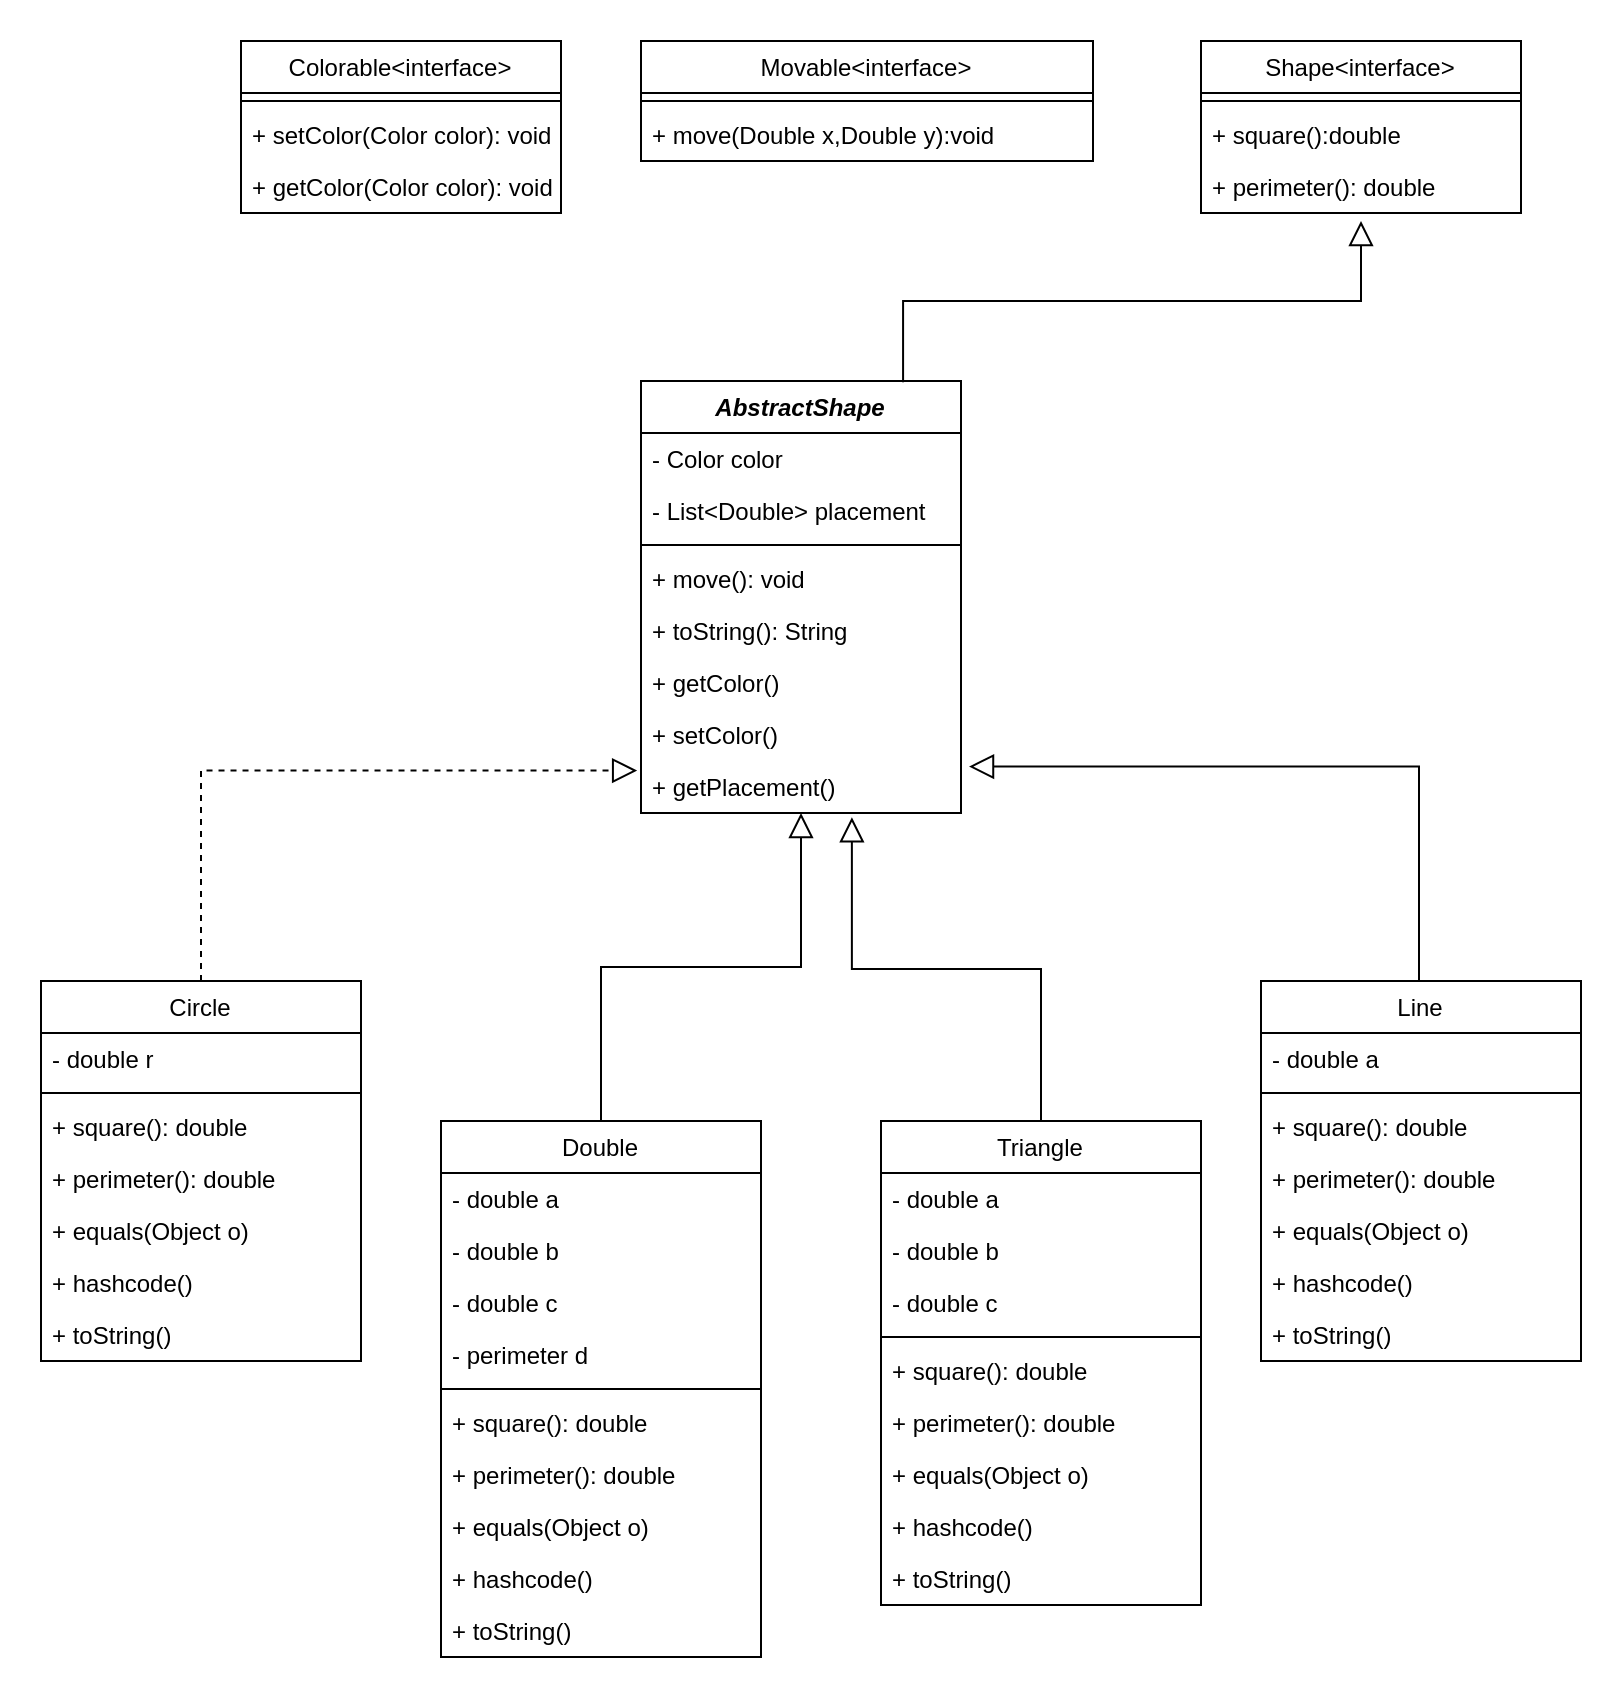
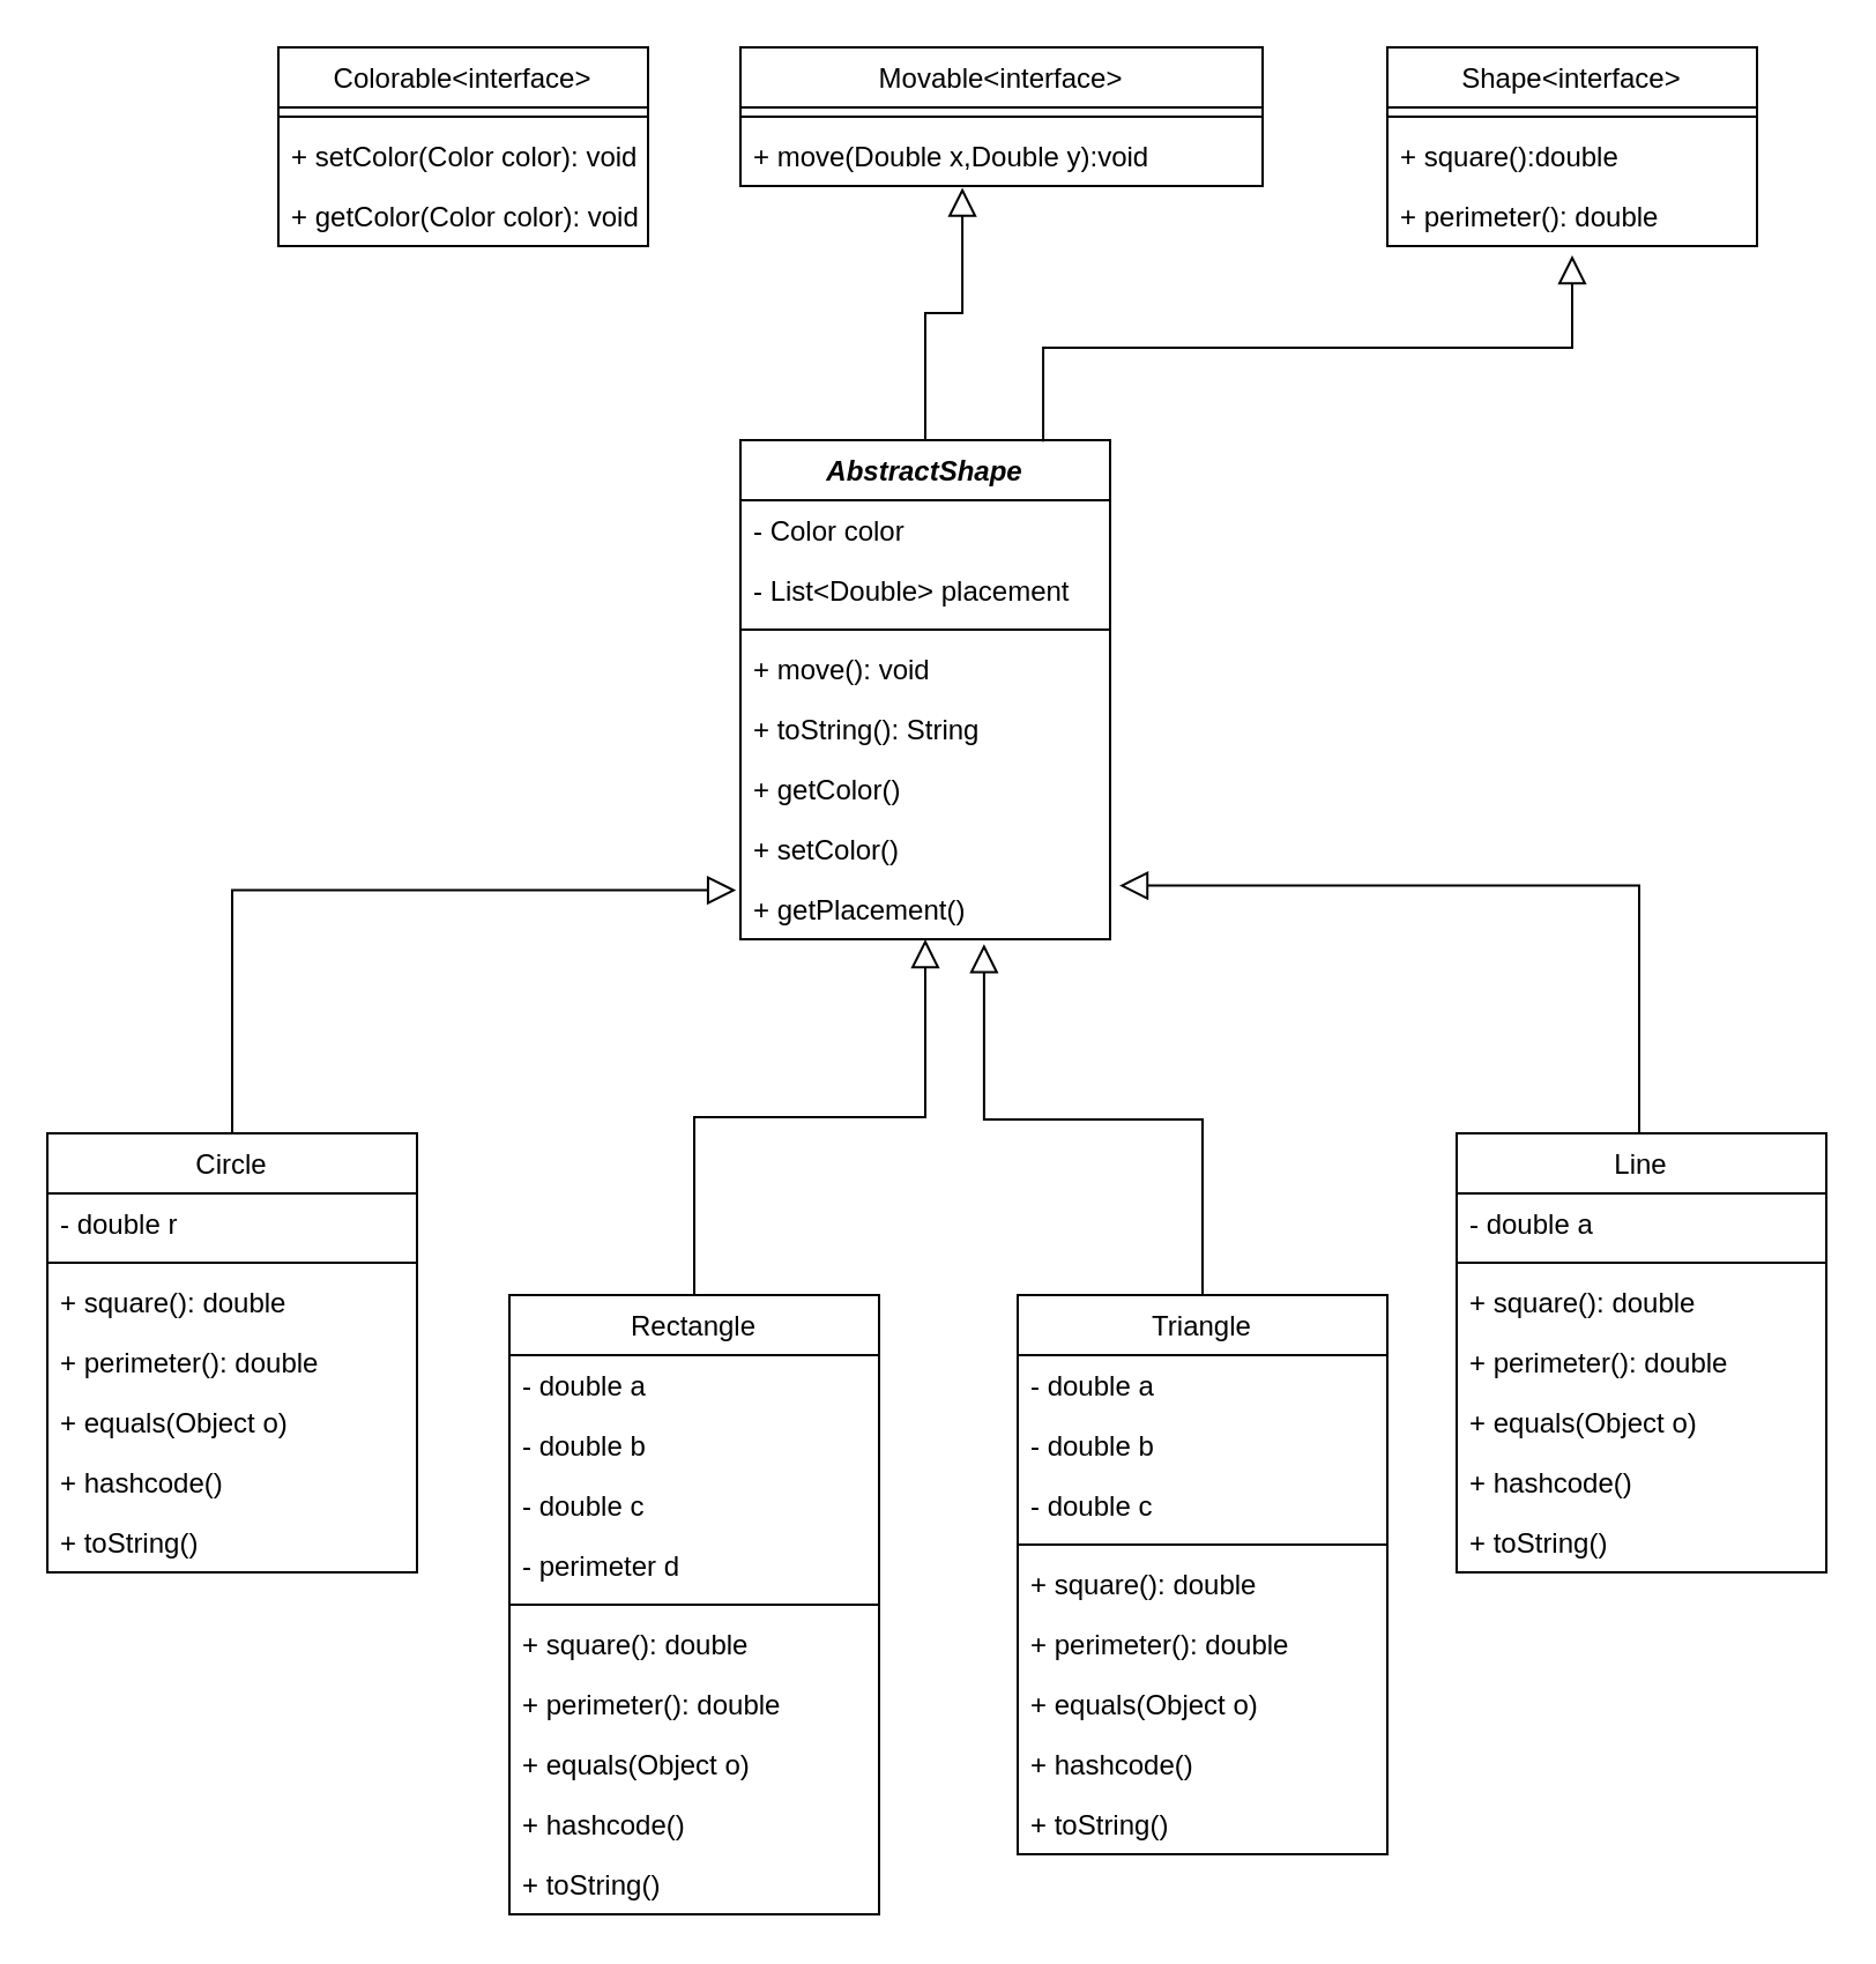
+ <mxCell id="64" value="" style="endArrow=block;endSize=10;endFill=0;shadow=0;strokeWidth=1;rounded=0;curved=0;edgeStyle=elbowEdgeStyle;elbow=vertical;exitX=0.5;exitY=0;exitDx=0;exitDy=0;entryX=0.425;entryY=1.029;entryDx=0;entryDy=0;entryPerimeter=0;" edge="1" parent="1" source="2" target="58"><mxGeometry width="160" relative="1" as="geometry"><mxPoint x="471" y="211" as="sourcePoint" /><mxPoint x="700" y="130" as="targetPoint" /></mxGeometry></mxCell>
- <mxCell id="50" value="" style="endArrow=block;endSize=10;endFill=0;shadow=0;strokeWidth=1;rounded=0;edgeStyle=elbowEdgeStyle;exitX=0.5;exitY=0;exitDx=0;exitDy=0;entryX=-0.012;entryY=0.183;entryDx=0;entryDy=0;entryPerimeter=0;dashed=1;" edge="1" parent="1" source="34" target="10"><mxGeometry width="160" relative="1" as="geometry"><mxPoint x="310" y="570" as="sourcePoint" /><mxPoint x="230" y="390" as="targetPoint" /><Array as="points"><mxPoint y="471" x="100" /></Array></mxGeometry></mxCell>
+ <mxCell id="50" value="" style="endArrow=block;endSize=10;endFill=0;shadow=0;strokeWidth=1;rounded=0;edgeStyle=elbowEdgeStyle;exitX=0.5;exitY=0;exitDx=0;exitDy=0;entryX=-0.012;entryY=0.183;entryDx=0;entryDy=0;entryPerimeter=0;" edge="1" parent="1" source="34" target="10"><mxGeometry width="160" relative="1" as="geometry"><mxPoint x="310" y="570" as="sourcePoint" /><mxPoint x="230" y="390" as="targetPoint" /><Array as="points"><mxPoint y="471" x="100" /></Array></mxGeometry></mxCell>
- <mxCell id="11" value="Double" style="swimlane;fontStyle=0;align=center;verticalAlign=top;childLayout=stackLayout;horizontal=1;startSize=26;horizontalStack=0;resizeParent=1;resizeLast=0;collapsible=1;marginBottom=0;rounded=0;shadow=0;strokeWidth=1;" parent="1" vertex="1"><mxGeometry x="220" y="560" width="160" height="268" as="geometry"><mxRectangle x="130" y="380" width="160" height="26" as="alternateBounds" /></mxGeometry></mxCell>
+ <mxCell id="11" value="Rectangle" style="swimlane;fontStyle=0;align=center;verticalAlign=top;childLayout=stackLayout;horizontal=1;startSize=26;horizontalStack=0;resizeParent=1;resizeLast=0;collapsible=1;marginBottom=0;rounded=0;shadow=0;strokeWidth=1;" parent="1" vertex="1"><mxGeometry x="220" y="560" width="160" height="268" as="geometry"><mxRectangle x="130" y="380" width="160" height="26" as="alternateBounds" /></mxGeometry></mxCell>
